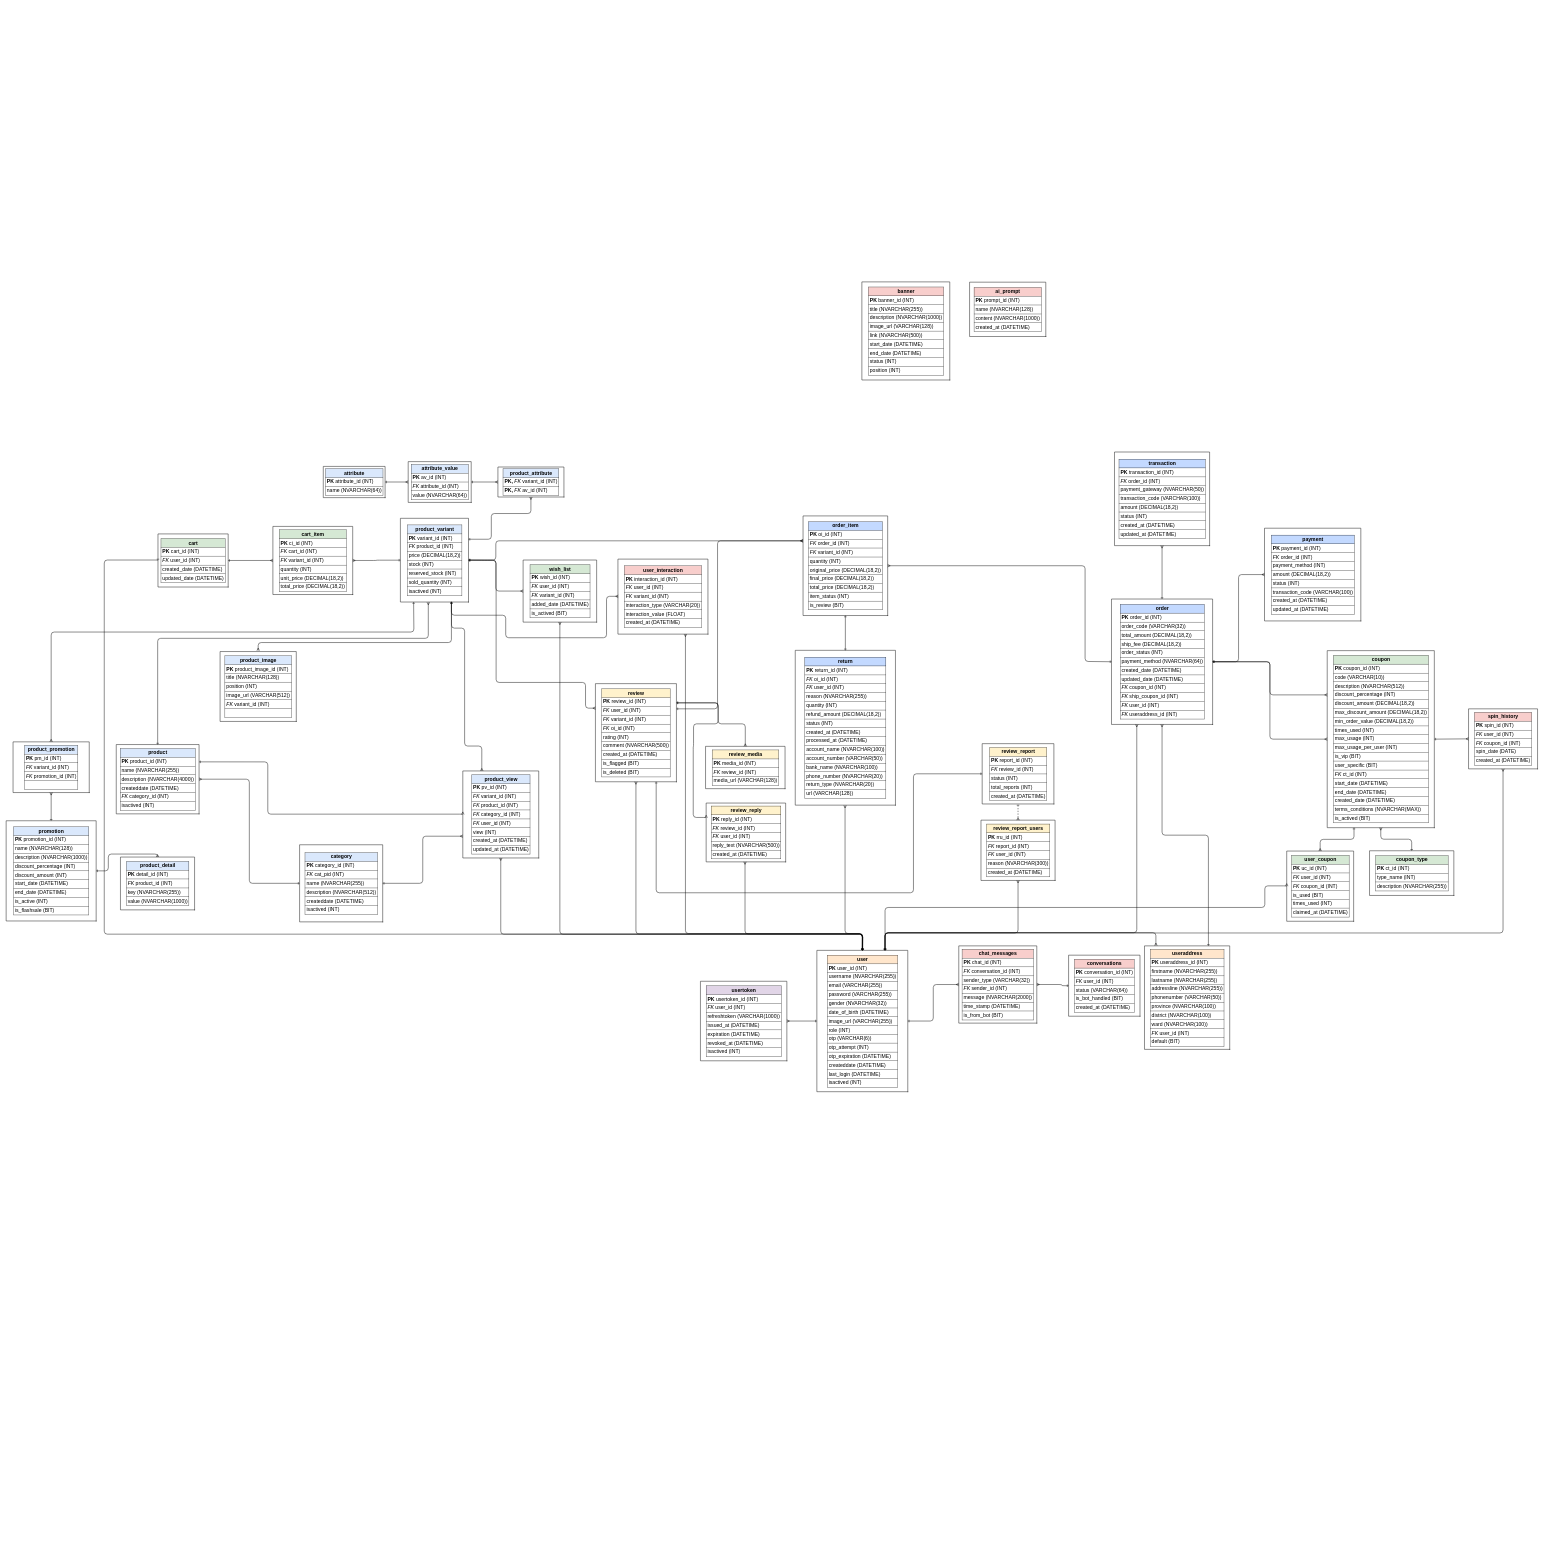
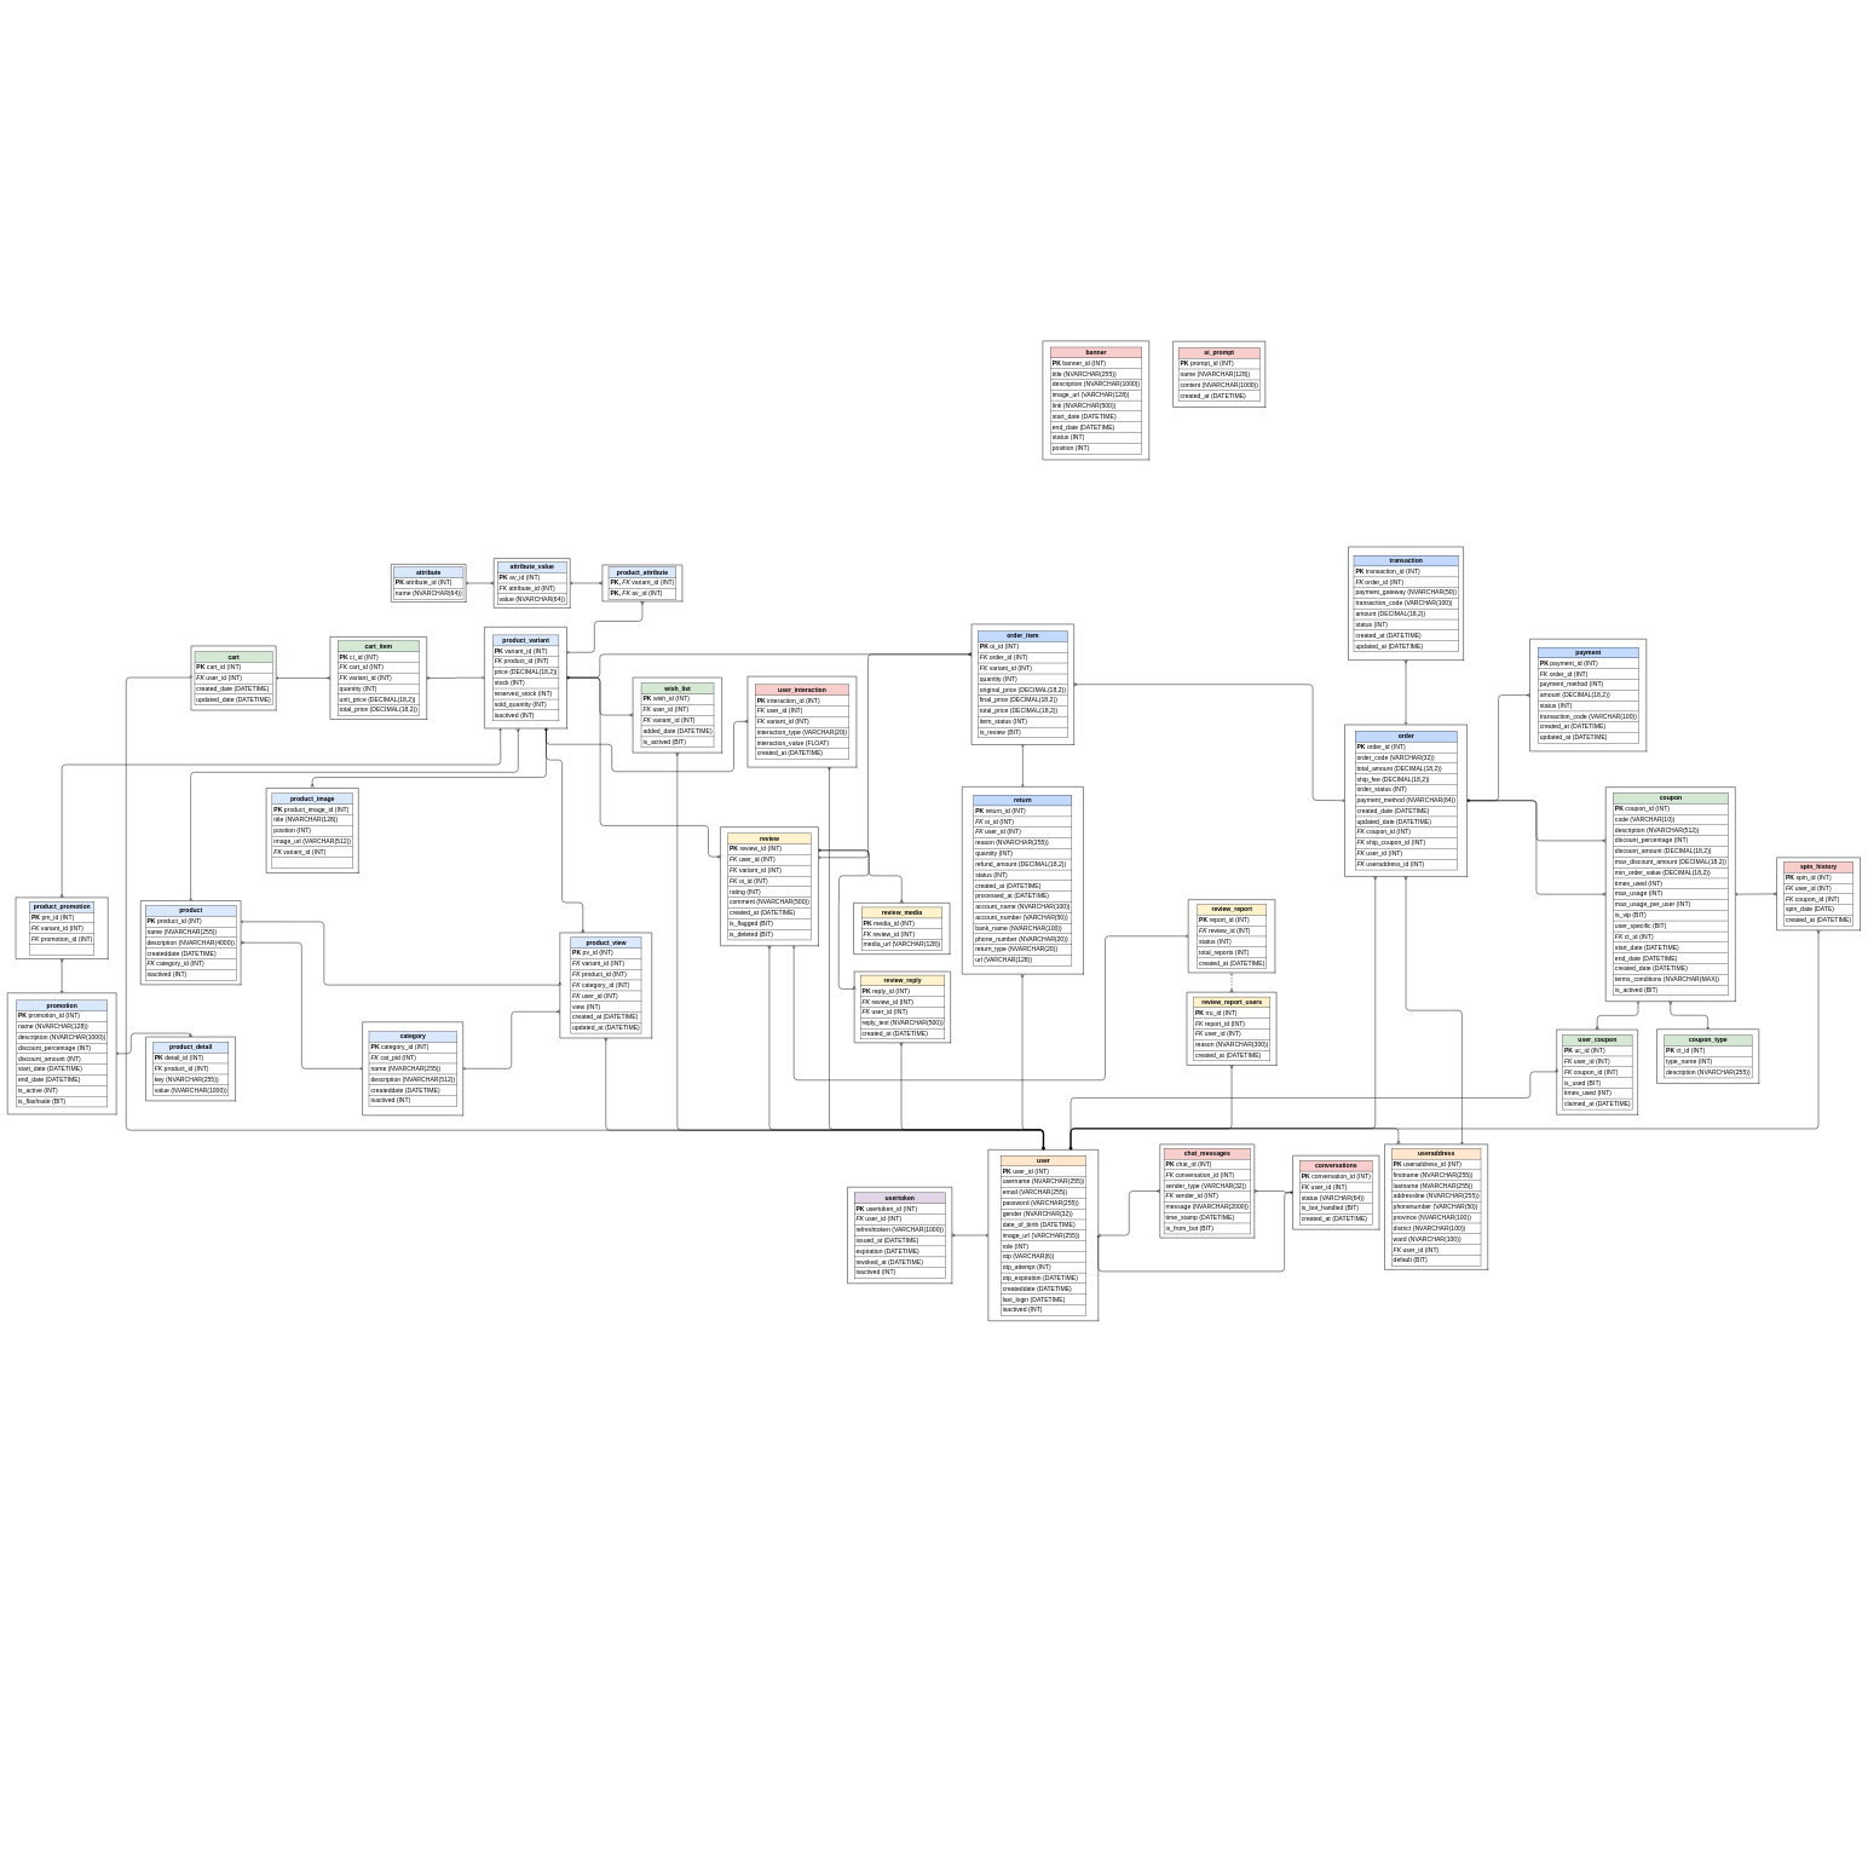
+ <mxCell id="74" style="edgeStyle=orthogonalEdgeStyle;endArrow=ERone;startArrow=ERone;html=1;fontSize=17;strokeWidth=1.5;exitX=0;exitY=0.5;exitDx=0;exitDy=0;entryX=1;entryY=0.5;entryDx=0;entryDy=0;" parent="2" source="35" target="25" edge="1"><mxGeometry relative="1" as="geometry"><mxPoint x="1613" y="3589" as="sourcePoint" /><mxPoint x="1613" y="3473" as="targetPoint" /><Array as="points"><mxPoint x="2032" y="3264" /><mxPoint x="2032" y="3482" /><mxPoint x="1519" y="3482" /></Array></mxGeometry></mxCell>
